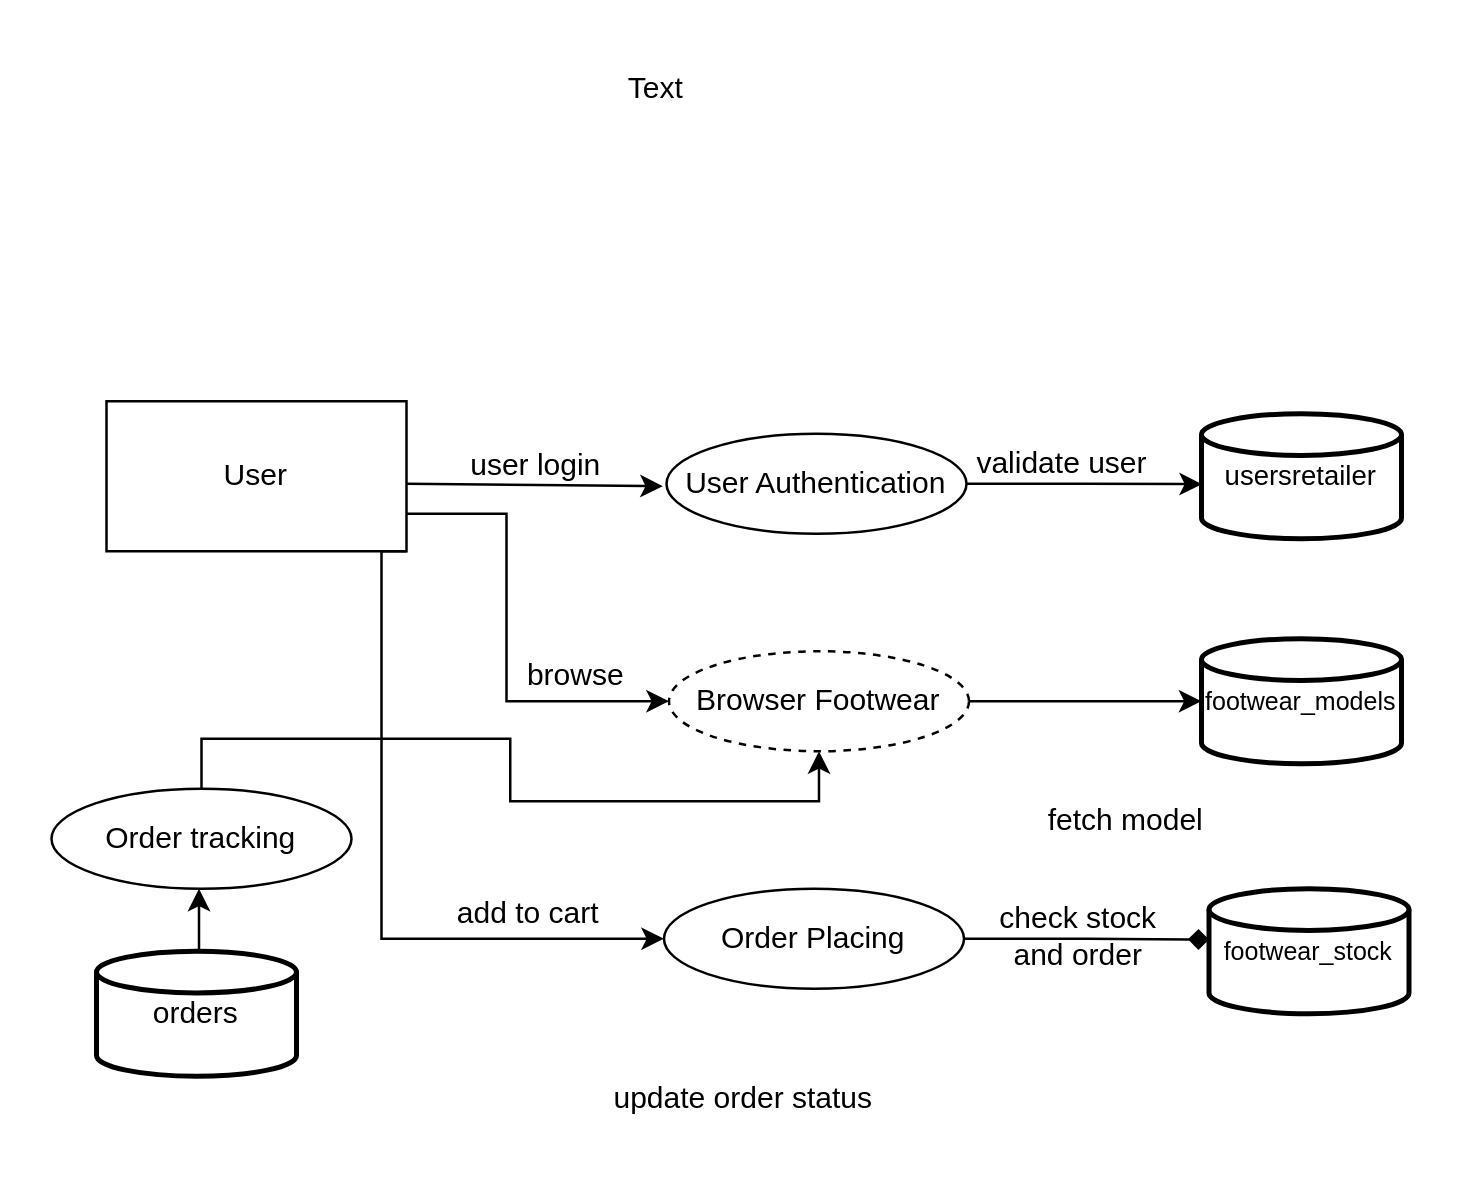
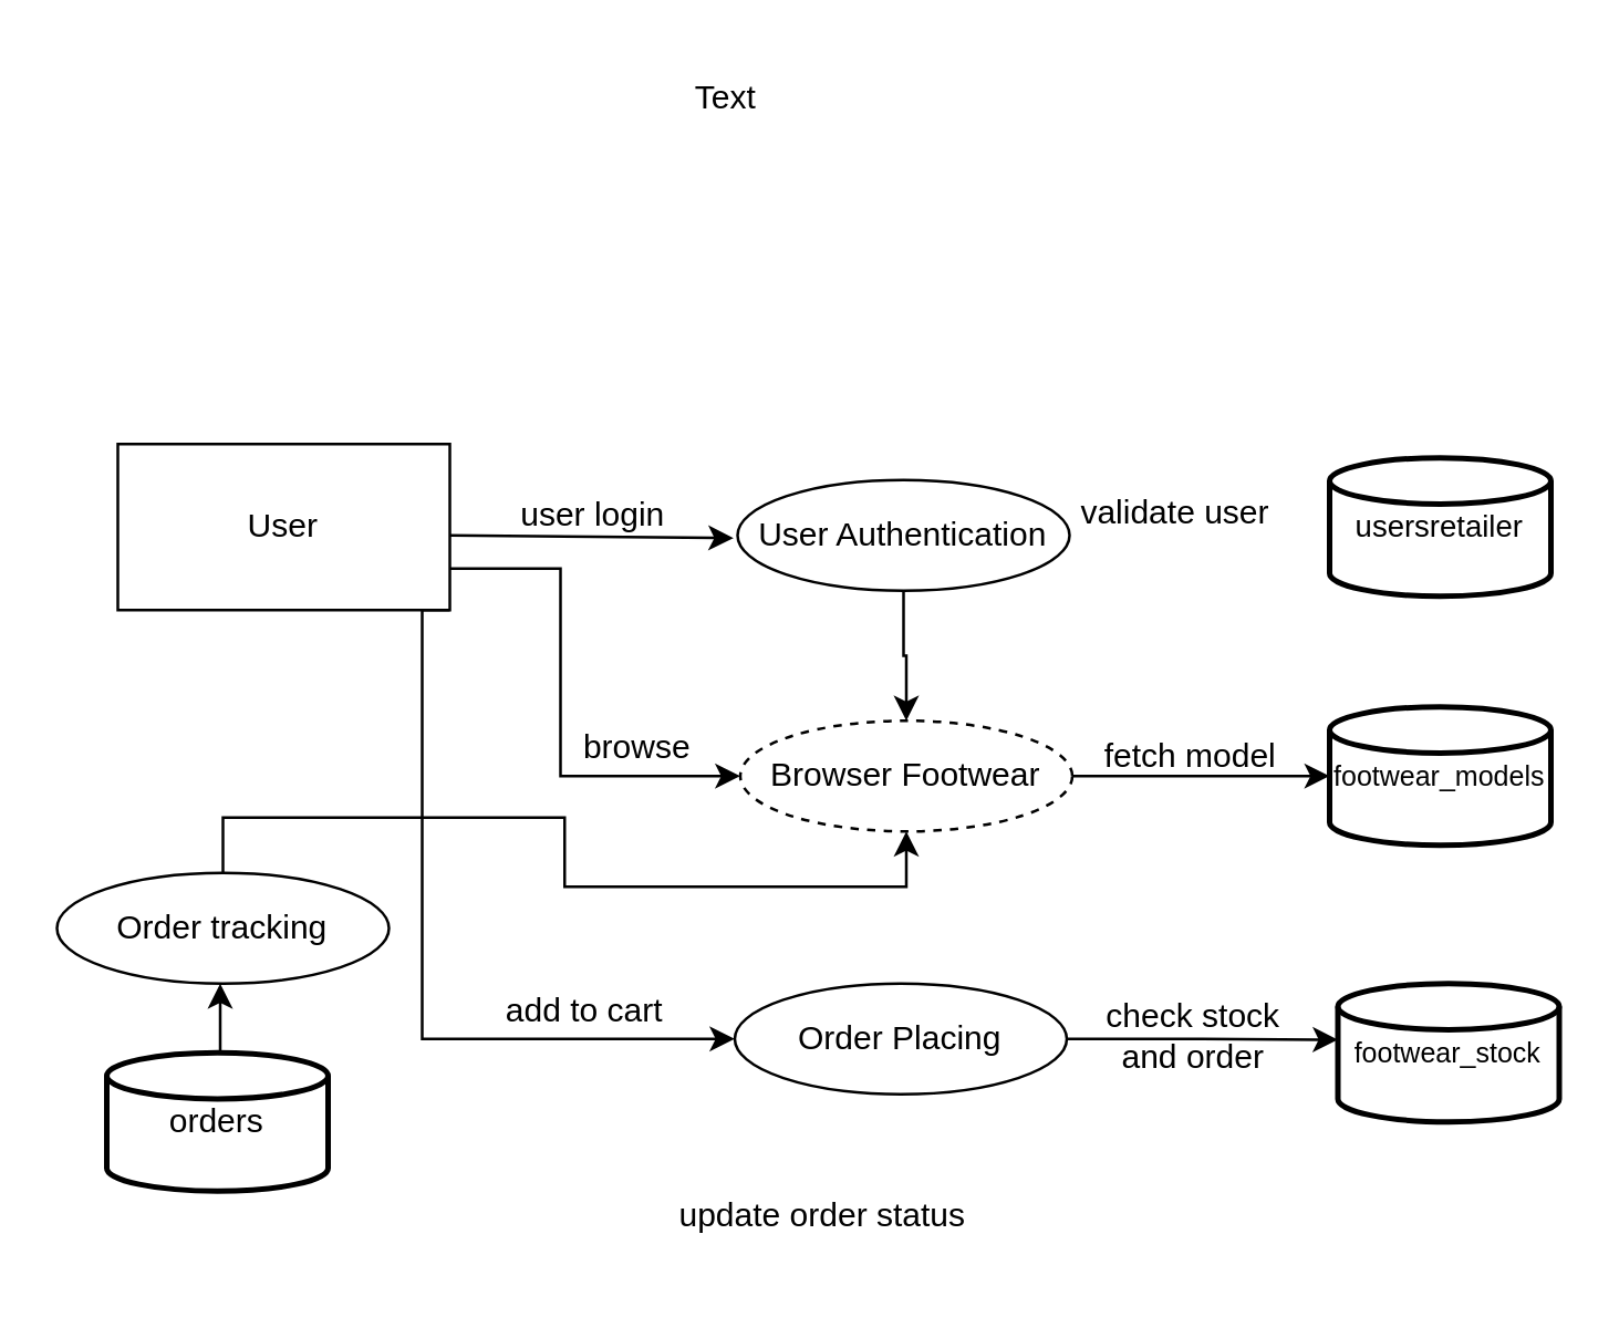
- <mxCell id="16" style="edgeStyle=orthogonalEdgeStyle;rounded=0;orthogonalLoop=1;jettySize=auto;html=1;entryX=0.003;entryY=0.563;entryDx=0;entryDy=0;entryPerimeter=0;" edge="1" parent="1" source="5" target="9"><mxGeometry relative="1" as="geometry"><mxPoint x="347" y="193" as="sourcePoint" /><mxPoint x="463" y="193" as="targetPoint" /></mxGeometry></mxCell>
+ <mxCell id="16" style="edgeStyle=orthogonalEdgeStyle;rounded=0;orthogonalLoop=1;jettySize=auto;html=1;" edge="1" parent="1" source="5" target="6"><mxGeometry relative="1" as="geometry"><mxPoint x="347" y="193" as="sourcePoint" /><mxPoint x="463" y="193" as="targetPoint" /></mxGeometry></mxCell>
- <mxCell id="21" value="fetch model" style="text;strokeColor=none;align=center;fillColor=none;html=1;verticalAlign=middle;whiteSpace=wrap;rounded=0;" vertex="1" parent="1"><mxGeometry x="410" y="313" width="80" height="30" as="geometry" /></mxCell>
+ <mxCell id="21" value="fetch model" style="text;strokeColor=none;align=center;fillColor=none;html=1;verticalAlign=middle;whiteSpace=wrap;rounded=0;" vertex="1" parent="1"><mxGeometry x="390" y="258" width="80" height="30" as="geometry" /></mxCell>
- <mxCell id="15" style="edgeStyle=orthogonalEdgeStyle;rounded=0;orthogonalLoop=1;jettySize=auto;html=1;exitX=1;exitY=0.5;exitDx=0;exitDy=0;entryX=0;entryY=0.406;entryDx=0;entryDy=0;entryPerimeter=0;endArrow=diamond;" edge="1" parent="1" source="7" target="11"><mxGeometry relative="1" as="geometry" /></mxCell>
+ <mxCell id="15" style="edgeStyle=orthogonalEdgeStyle;rounded=0;orthogonalLoop=1;jettySize=auto;html=1;exitX=1;exitY=0.5;exitDx=0;exitDy=0;entryX=0;entryY=0.406;entryDx=0;entryDy=0;entryPerimeter=0;" edge="1" parent="1" source="7" target="11"><mxGeometry relative="1" as="geometry" /></mxCell>
